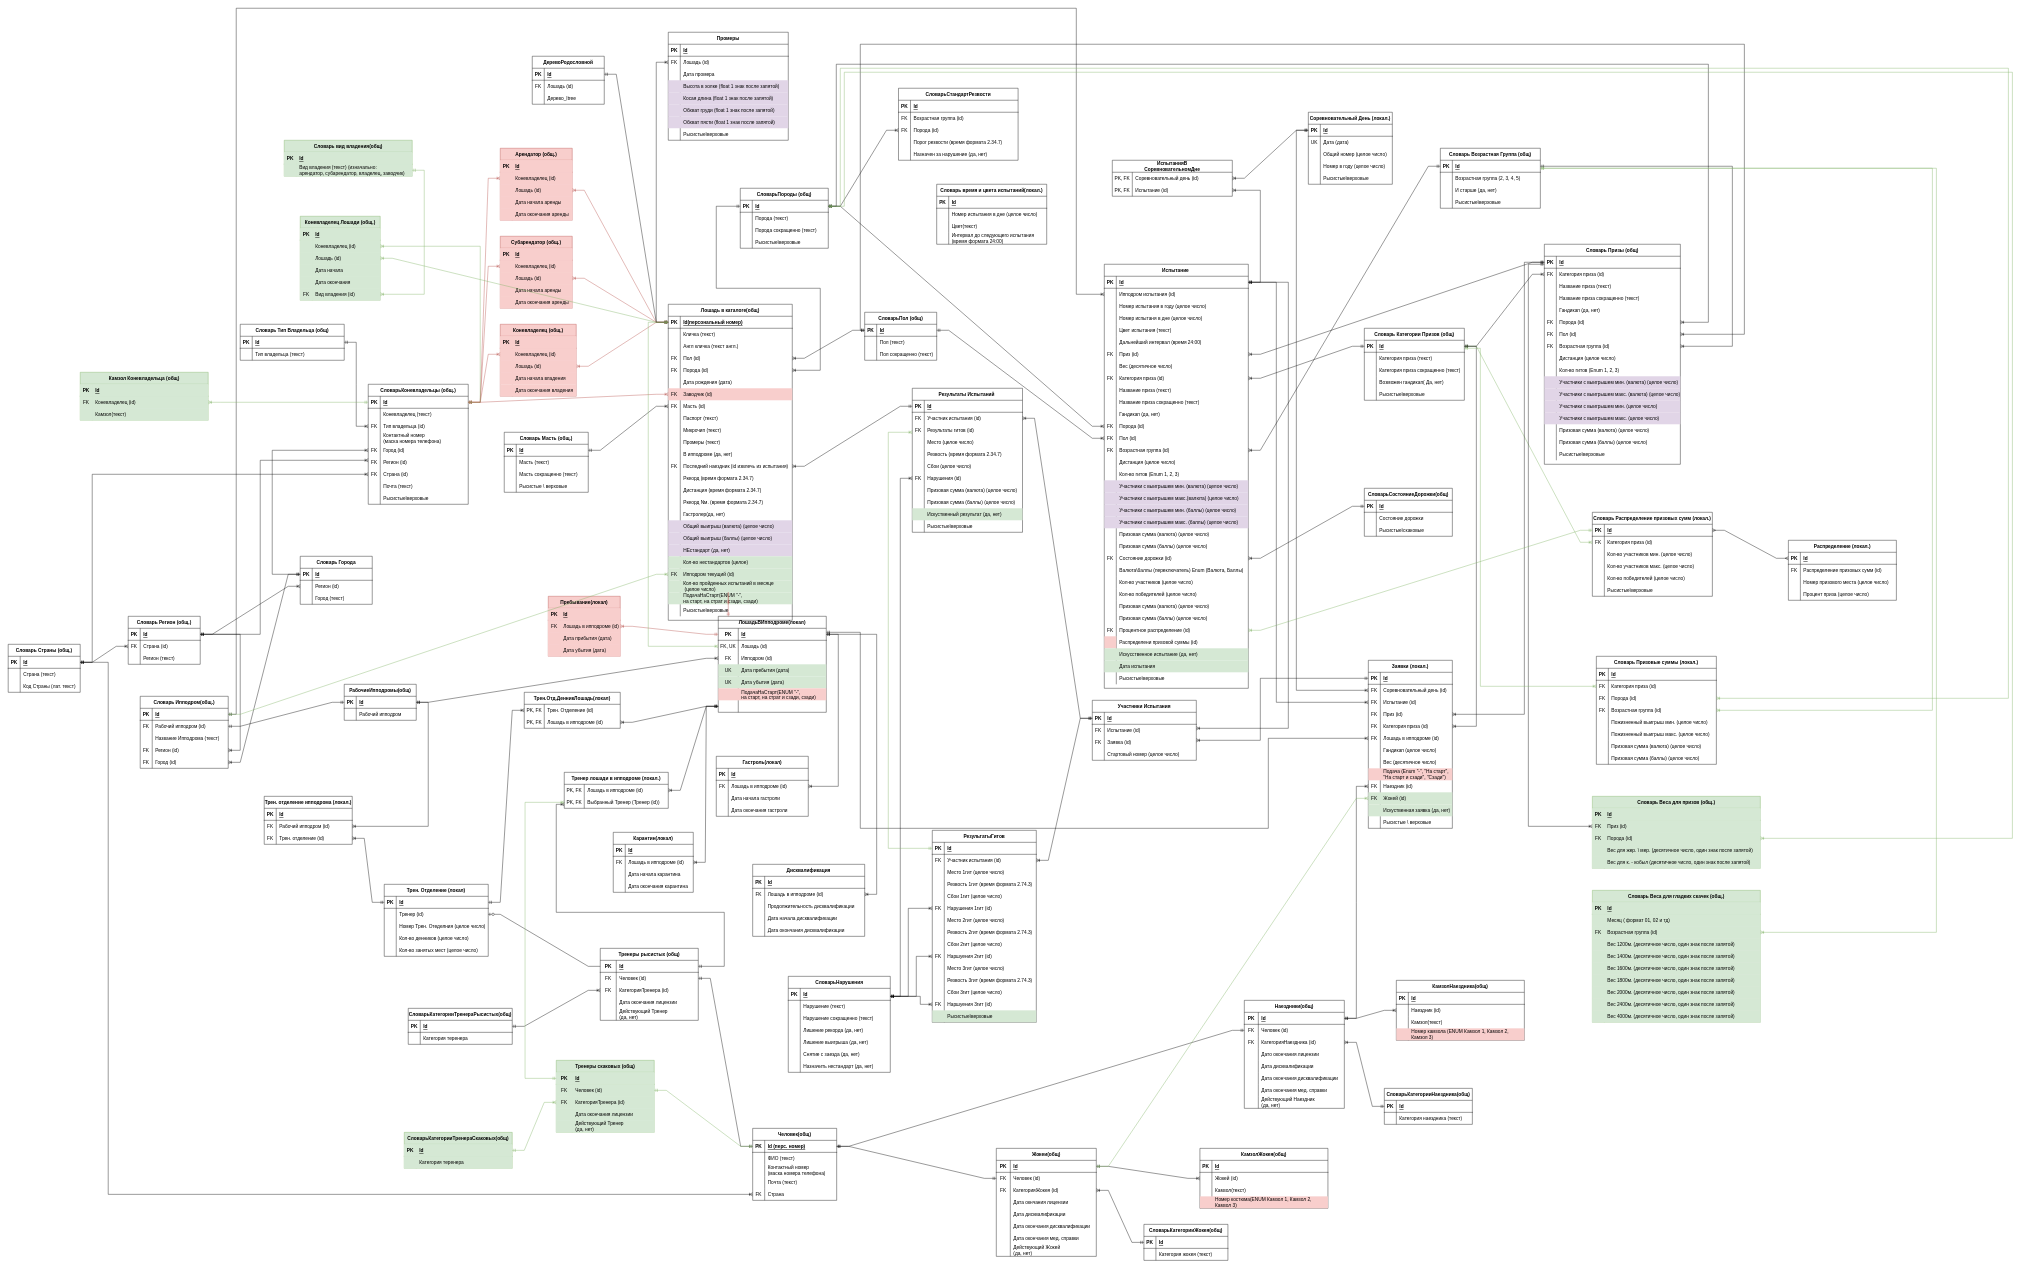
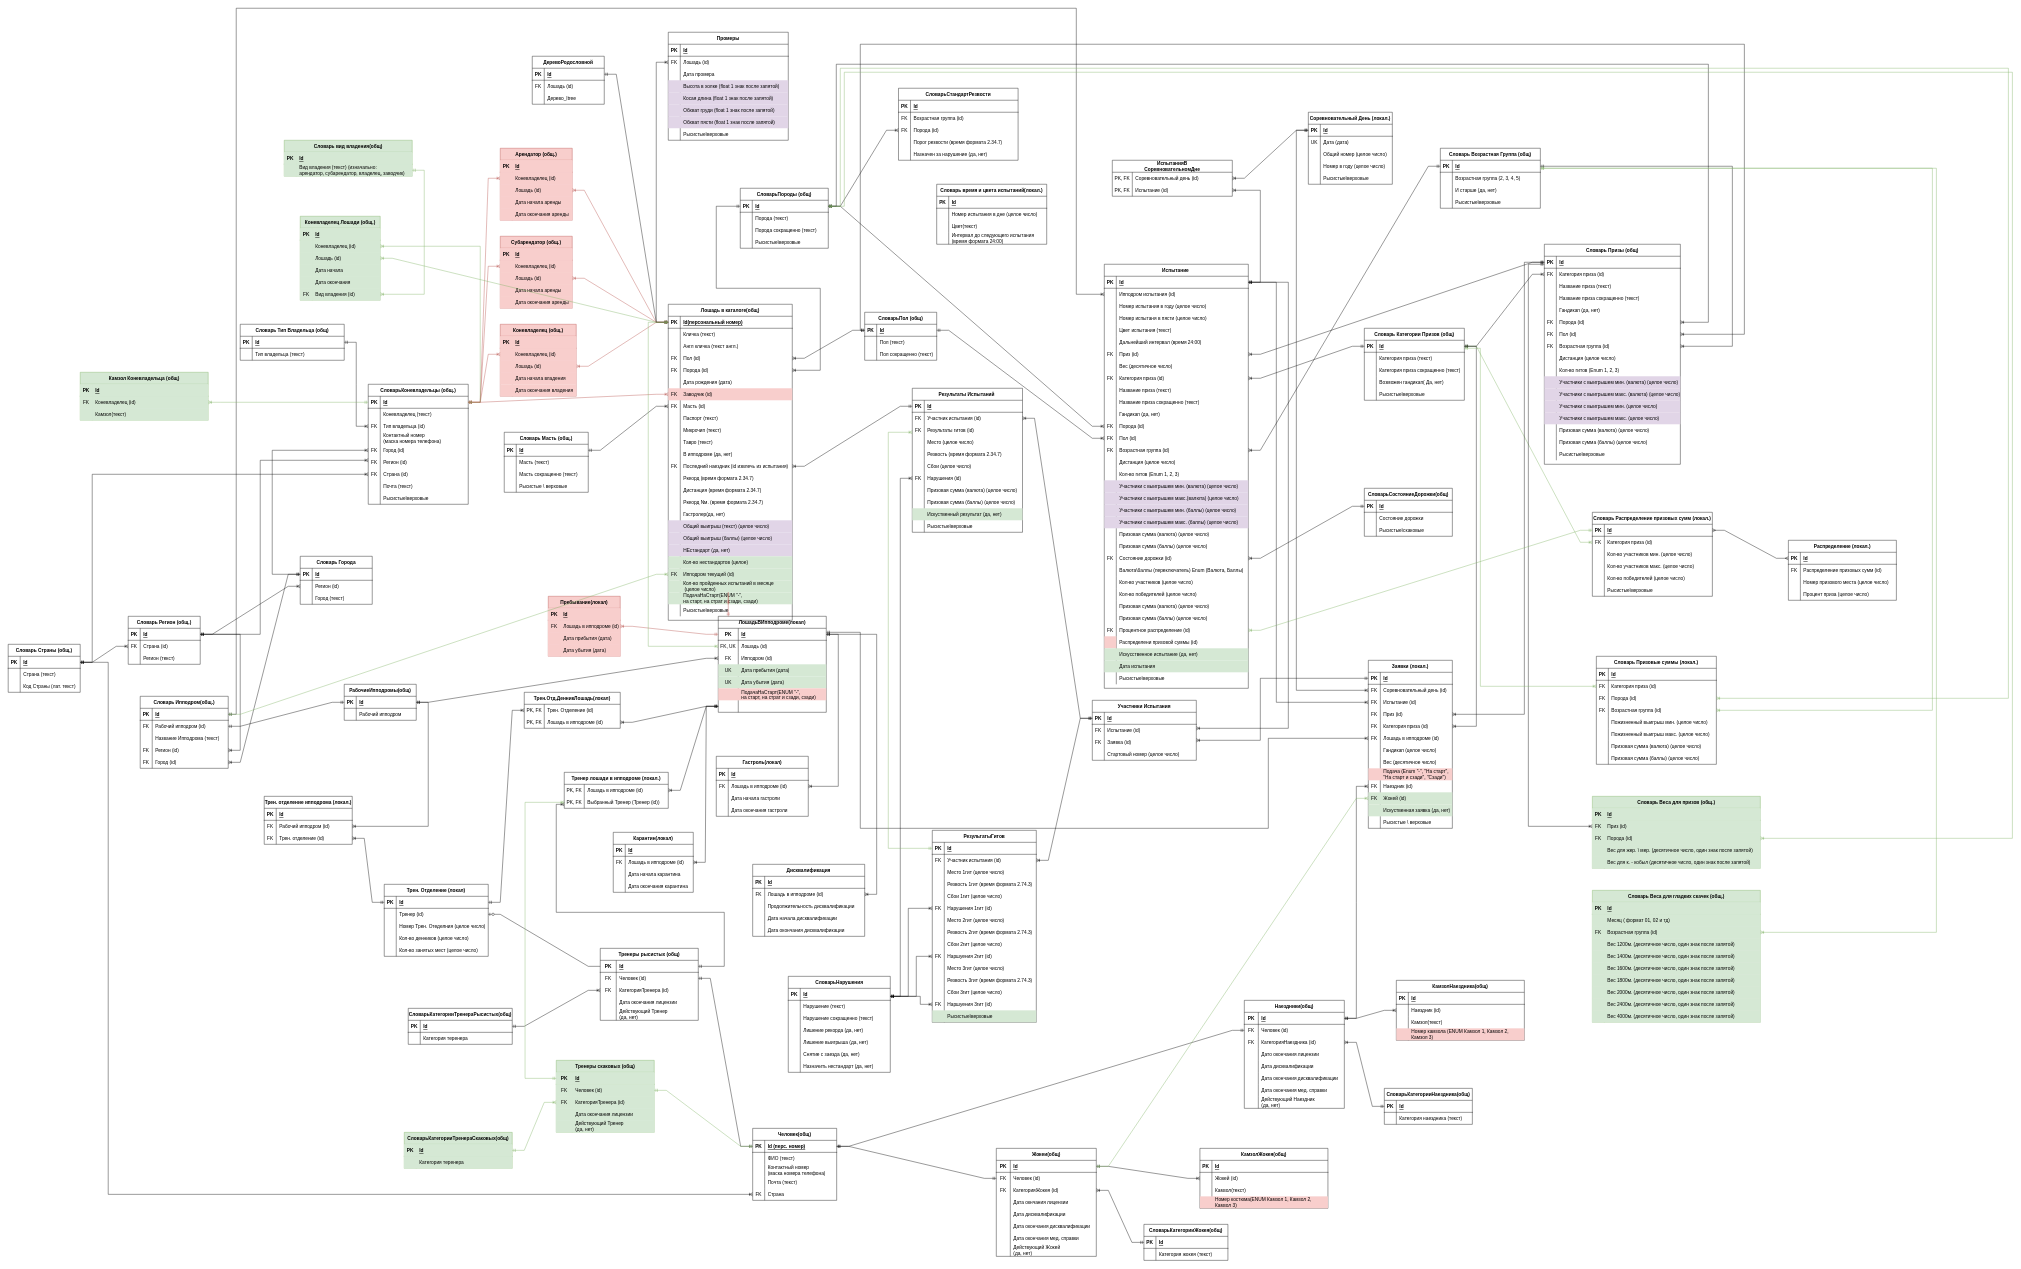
- <mxCell id="875" value="Номер испытаня в дне (целое число)" style="shape=partialRectangle;connectable=0;fillColor=none;top=0;left=0;bottom=0;right=0;align=left;spacingLeft=6;overflow=hidden;" parent="873" vertex="1"><mxGeometry x="30" width="330" height="30" as="geometry"><mxRectangle width="330" height="30" as="alternateBounds" /></mxGeometry></mxCell>
+ <mxCell id="875" value="Номер испытаня в пясти (целое число)" style="shape=partialRectangle;connectable=0;fillColor=none;top=0;left=0;bottom=0;right=0;align=left;spacingLeft=6;overflow=hidden;" parent="873" vertex="1"><mxGeometry x="30" width="330" height="30" as="geometry"><mxRectangle width="330" height="30" as="alternateBounds" /></mxGeometry></mxCell>
- <mxCell id="35" value="Промеры (текст)" style="shape=partialRectangle;connectable=0;fillColor=none;top=0;left=0;bottom=0;right=0;align=left;spacingLeft=6;overflow=hidden;" parent="33" vertex="1"><mxGeometry x="30" width="280" height="30" as="geometry"><mxRectangle width="280" height="30" as="alternateBounds" /></mxGeometry></mxCell>
+ <mxCell id="35" value="Тавро (текст)" style="shape=partialRectangle;connectable=0;fillColor=none;top=0;left=0;bottom=0;right=0;align=left;spacingLeft=6;overflow=hidden;" parent="33" vertex="1"><mxGeometry x="30" width="280" height="30" as="geometry"><mxRectangle width="280" height="30" as="alternateBounds" /></mxGeometry></mxCell>
- <mxCell id="56" value="Общий выигрыш (валюта) (целое число)" style="shape=partialRectangle;connectable=0;fillColor=none;top=0;left=0;bottom=0;right=0;align=left;spacingLeft=6;overflow=hidden;" parent="54" vertex="1"><mxGeometry x="30" width="280" height="30" as="geometry"><mxRectangle width="280" height="30" as="alternateBounds" /></mxGeometry></mxCell>
+ <mxCell id="56" value="Общий выигрыш (текст) (целое число)" style="shape=partialRectangle;connectable=0;fillColor=none;top=0;left=0;bottom=0;right=0;align=left;spacingLeft=6;overflow=hidden;" parent="54" vertex="1"><mxGeometry x="30" width="280" height="30" as="geometry"><mxRectangle width="280" height="30" as="alternateBounds" /></mxGeometry></mxCell>
